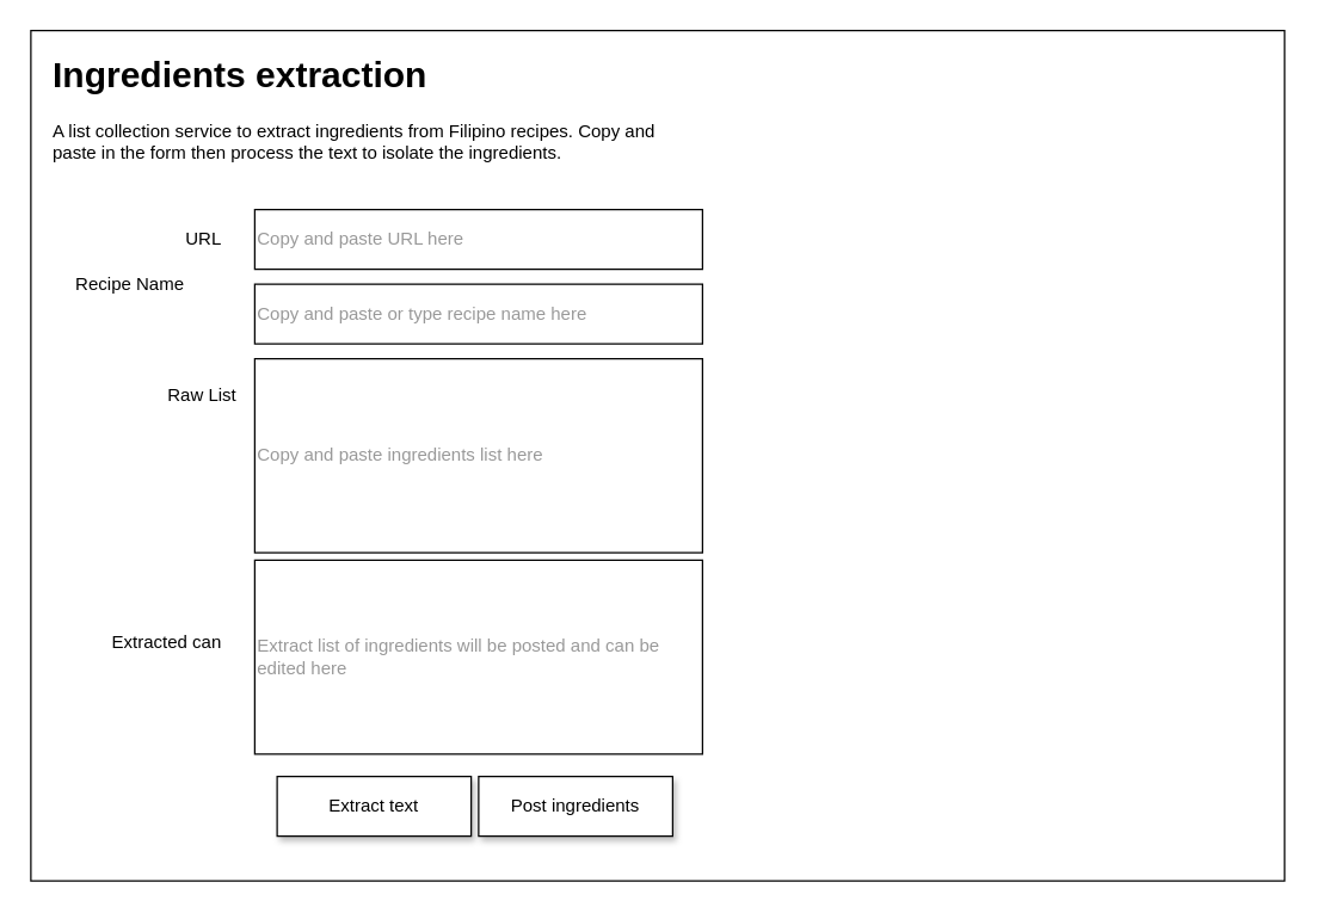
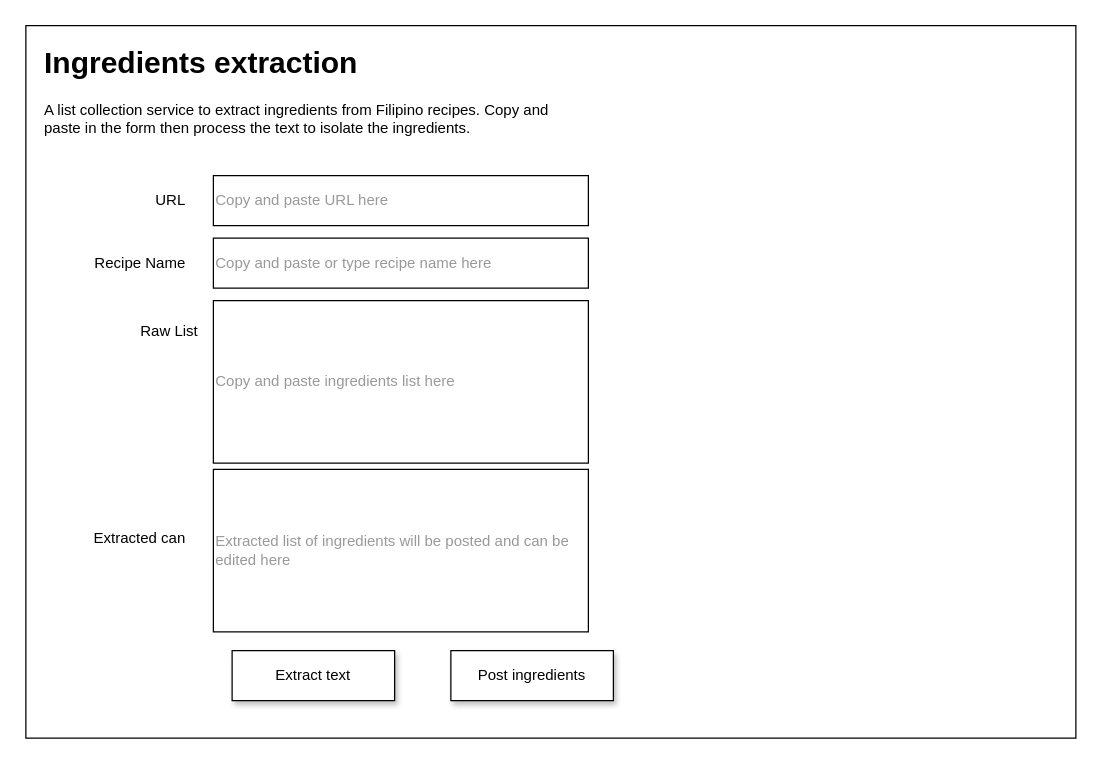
- <mxCell id="10" value="Recipe Name" style="text;html=1;strokeColor=none;fillColor=none;align=right;verticalAlign=middle;whiteSpace=wrap;rounded=0;" vertex="1" parent="1"><mxGeometry x="35" y="180" width="90" height="20" as="geometry" /></mxCell>
+ <mxCell id="10" value="Recipe Name" style="text;html=1;strokeColor=none;fillColor=none;align=right;verticalAlign=middle;whiteSpace=wrap;rounded=0;" vertex="1" parent="1"><mxGeometry x="60" y="200" width="90" height="20" as="geometry" /></mxCell>
- <mxCell id="5" value="&lt;font color=&quot;#999999&quot;&gt;Extract list of ingredients will be posted and can be edited here&lt;br&gt;&lt;/font&gt;" style="rounded=0;whiteSpace=wrap;html=1;align=left;" parent="1" vertex="1"><mxGeometry x="170" y="375" width="300" height="130" as="geometry" /></mxCell>
+ <mxCell id="5" value="&lt;font color=&quot;#999999&quot;&gt;Extracted list of ingredients will be posted and can be edited here&lt;br&gt;&lt;/font&gt;" style="rounded=0;whiteSpace=wrap;html=1;align=left;" parent="1" vertex="1"><mxGeometry x="170" y="375" width="300" height="130" as="geometry" /></mxCell>
- <mxCell id="8" value="Post ingredients" style="rounded=0;whiteSpace=wrap;html=1;align=center;shadow=1;" parent="1" vertex="1"><mxGeometry x="320" y="520" width="130" height="40" as="geometry" /></mxCell>
+ <mxCell id="8" value="Post ingredients" style="rounded=0;whiteSpace=wrap;html=1;align=center;shadow=1;" parent="1" vertex="1"><mxGeometry x="360" y="520" width="130" height="40" as="geometry" /></mxCell>
